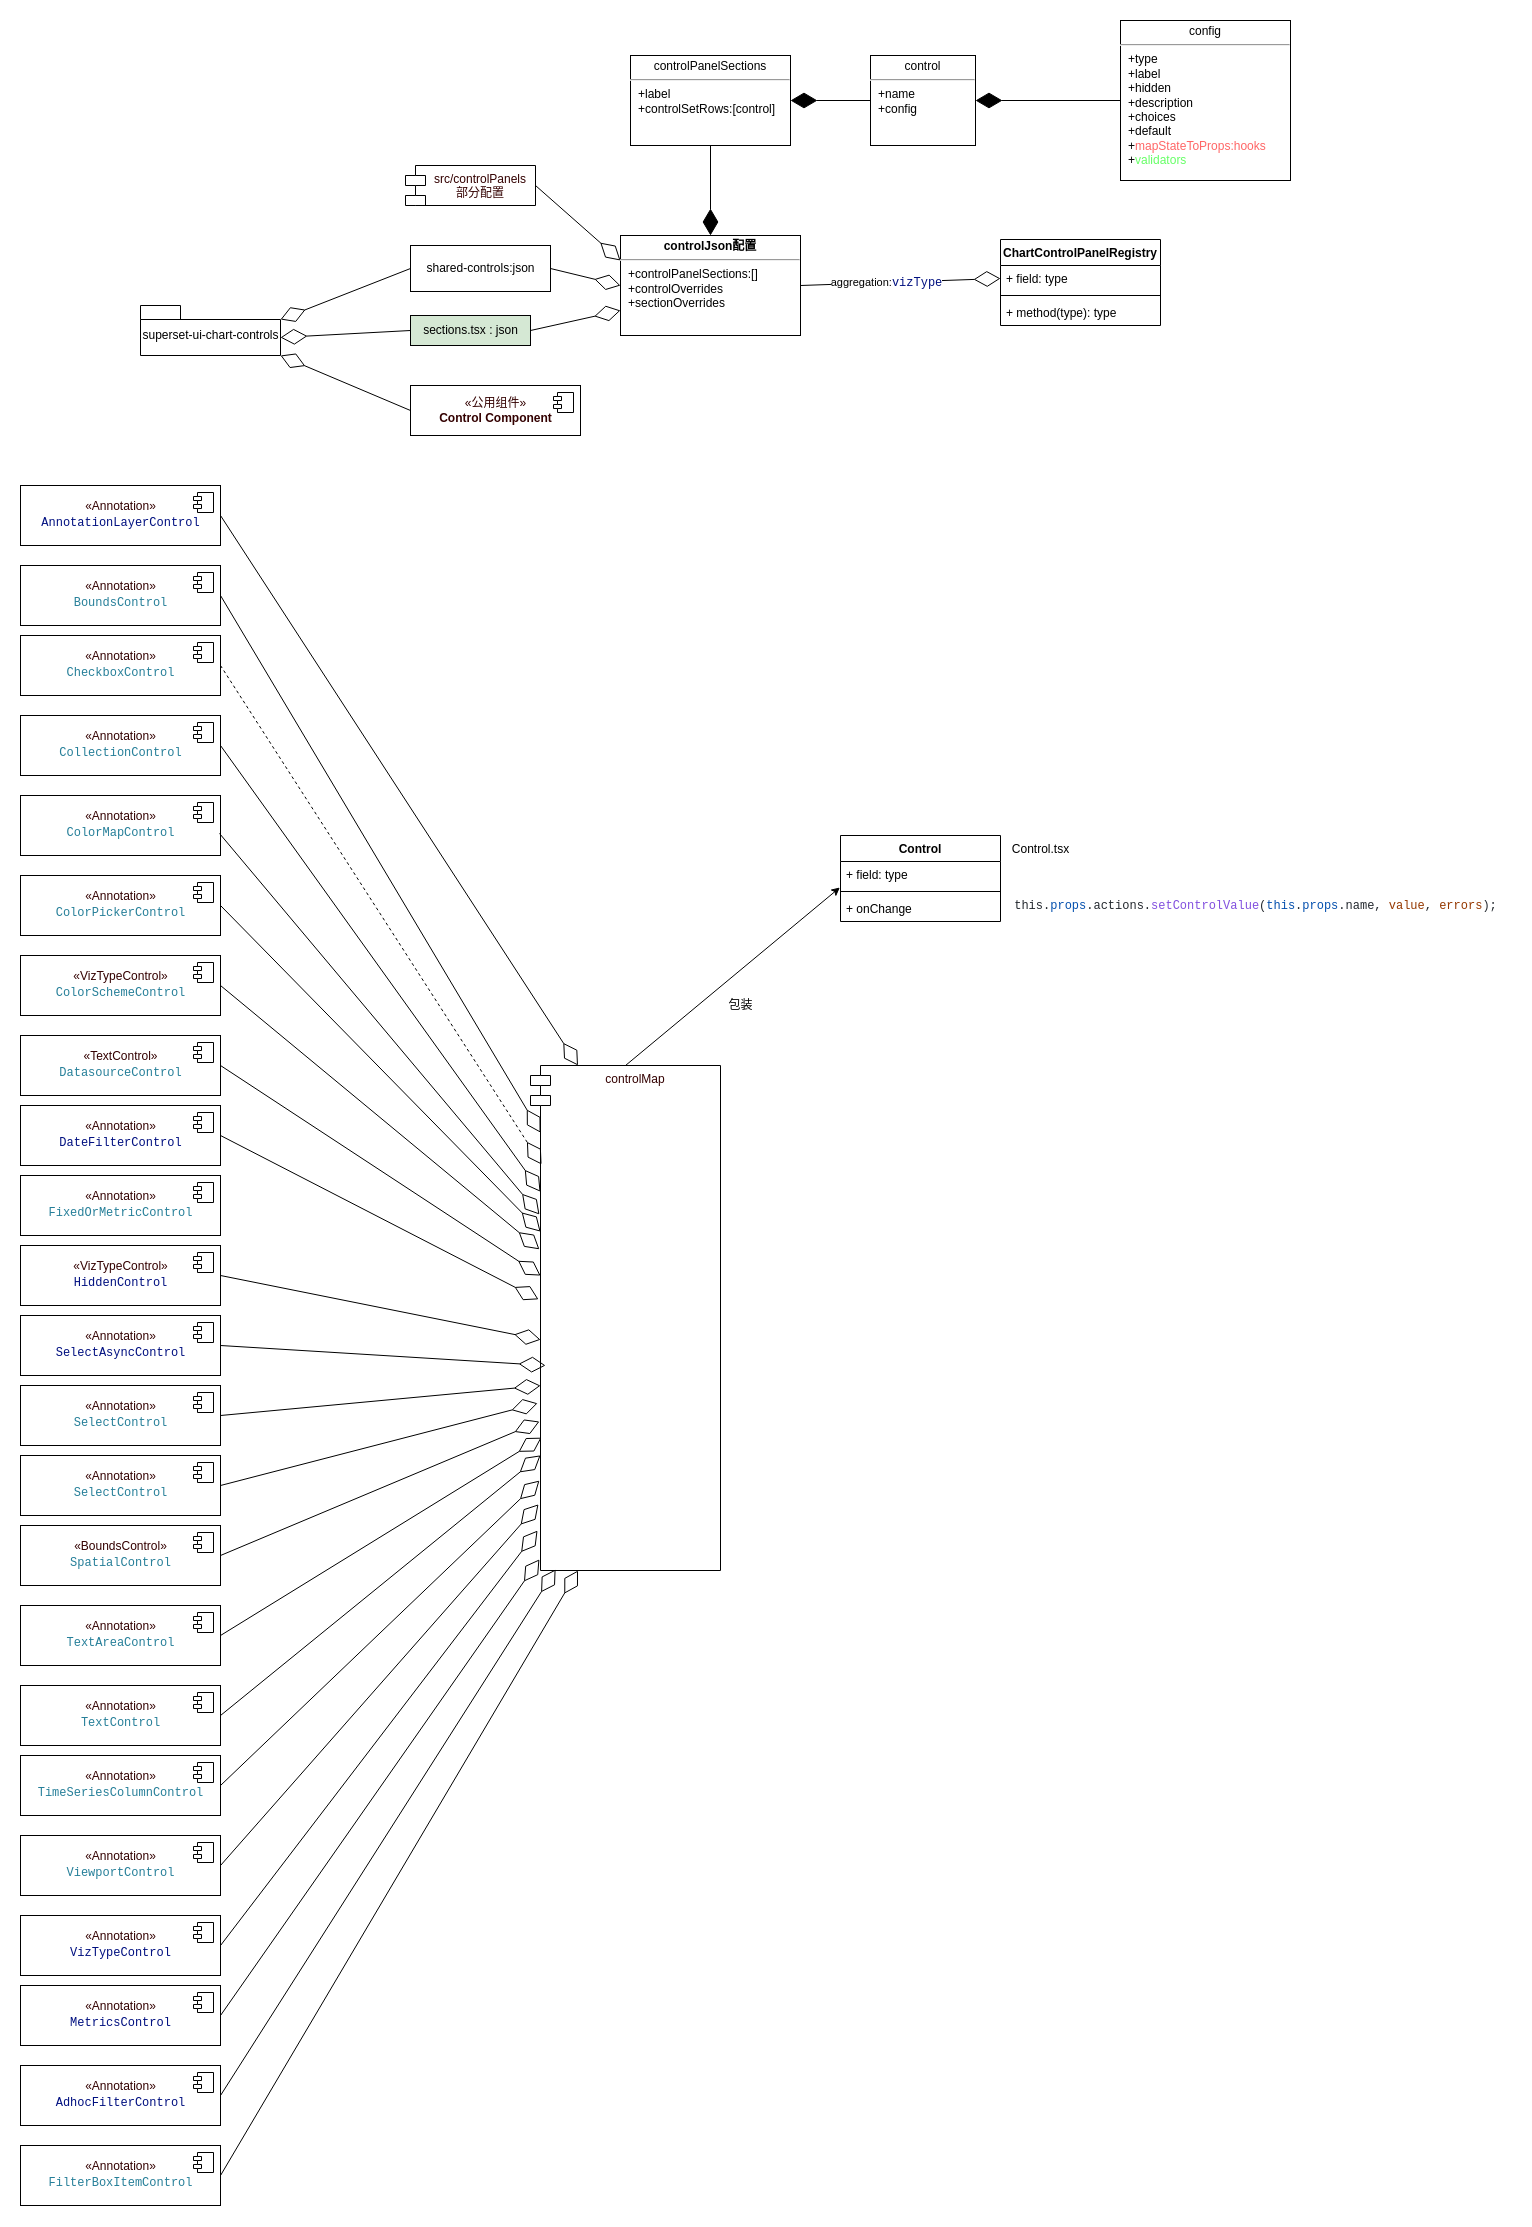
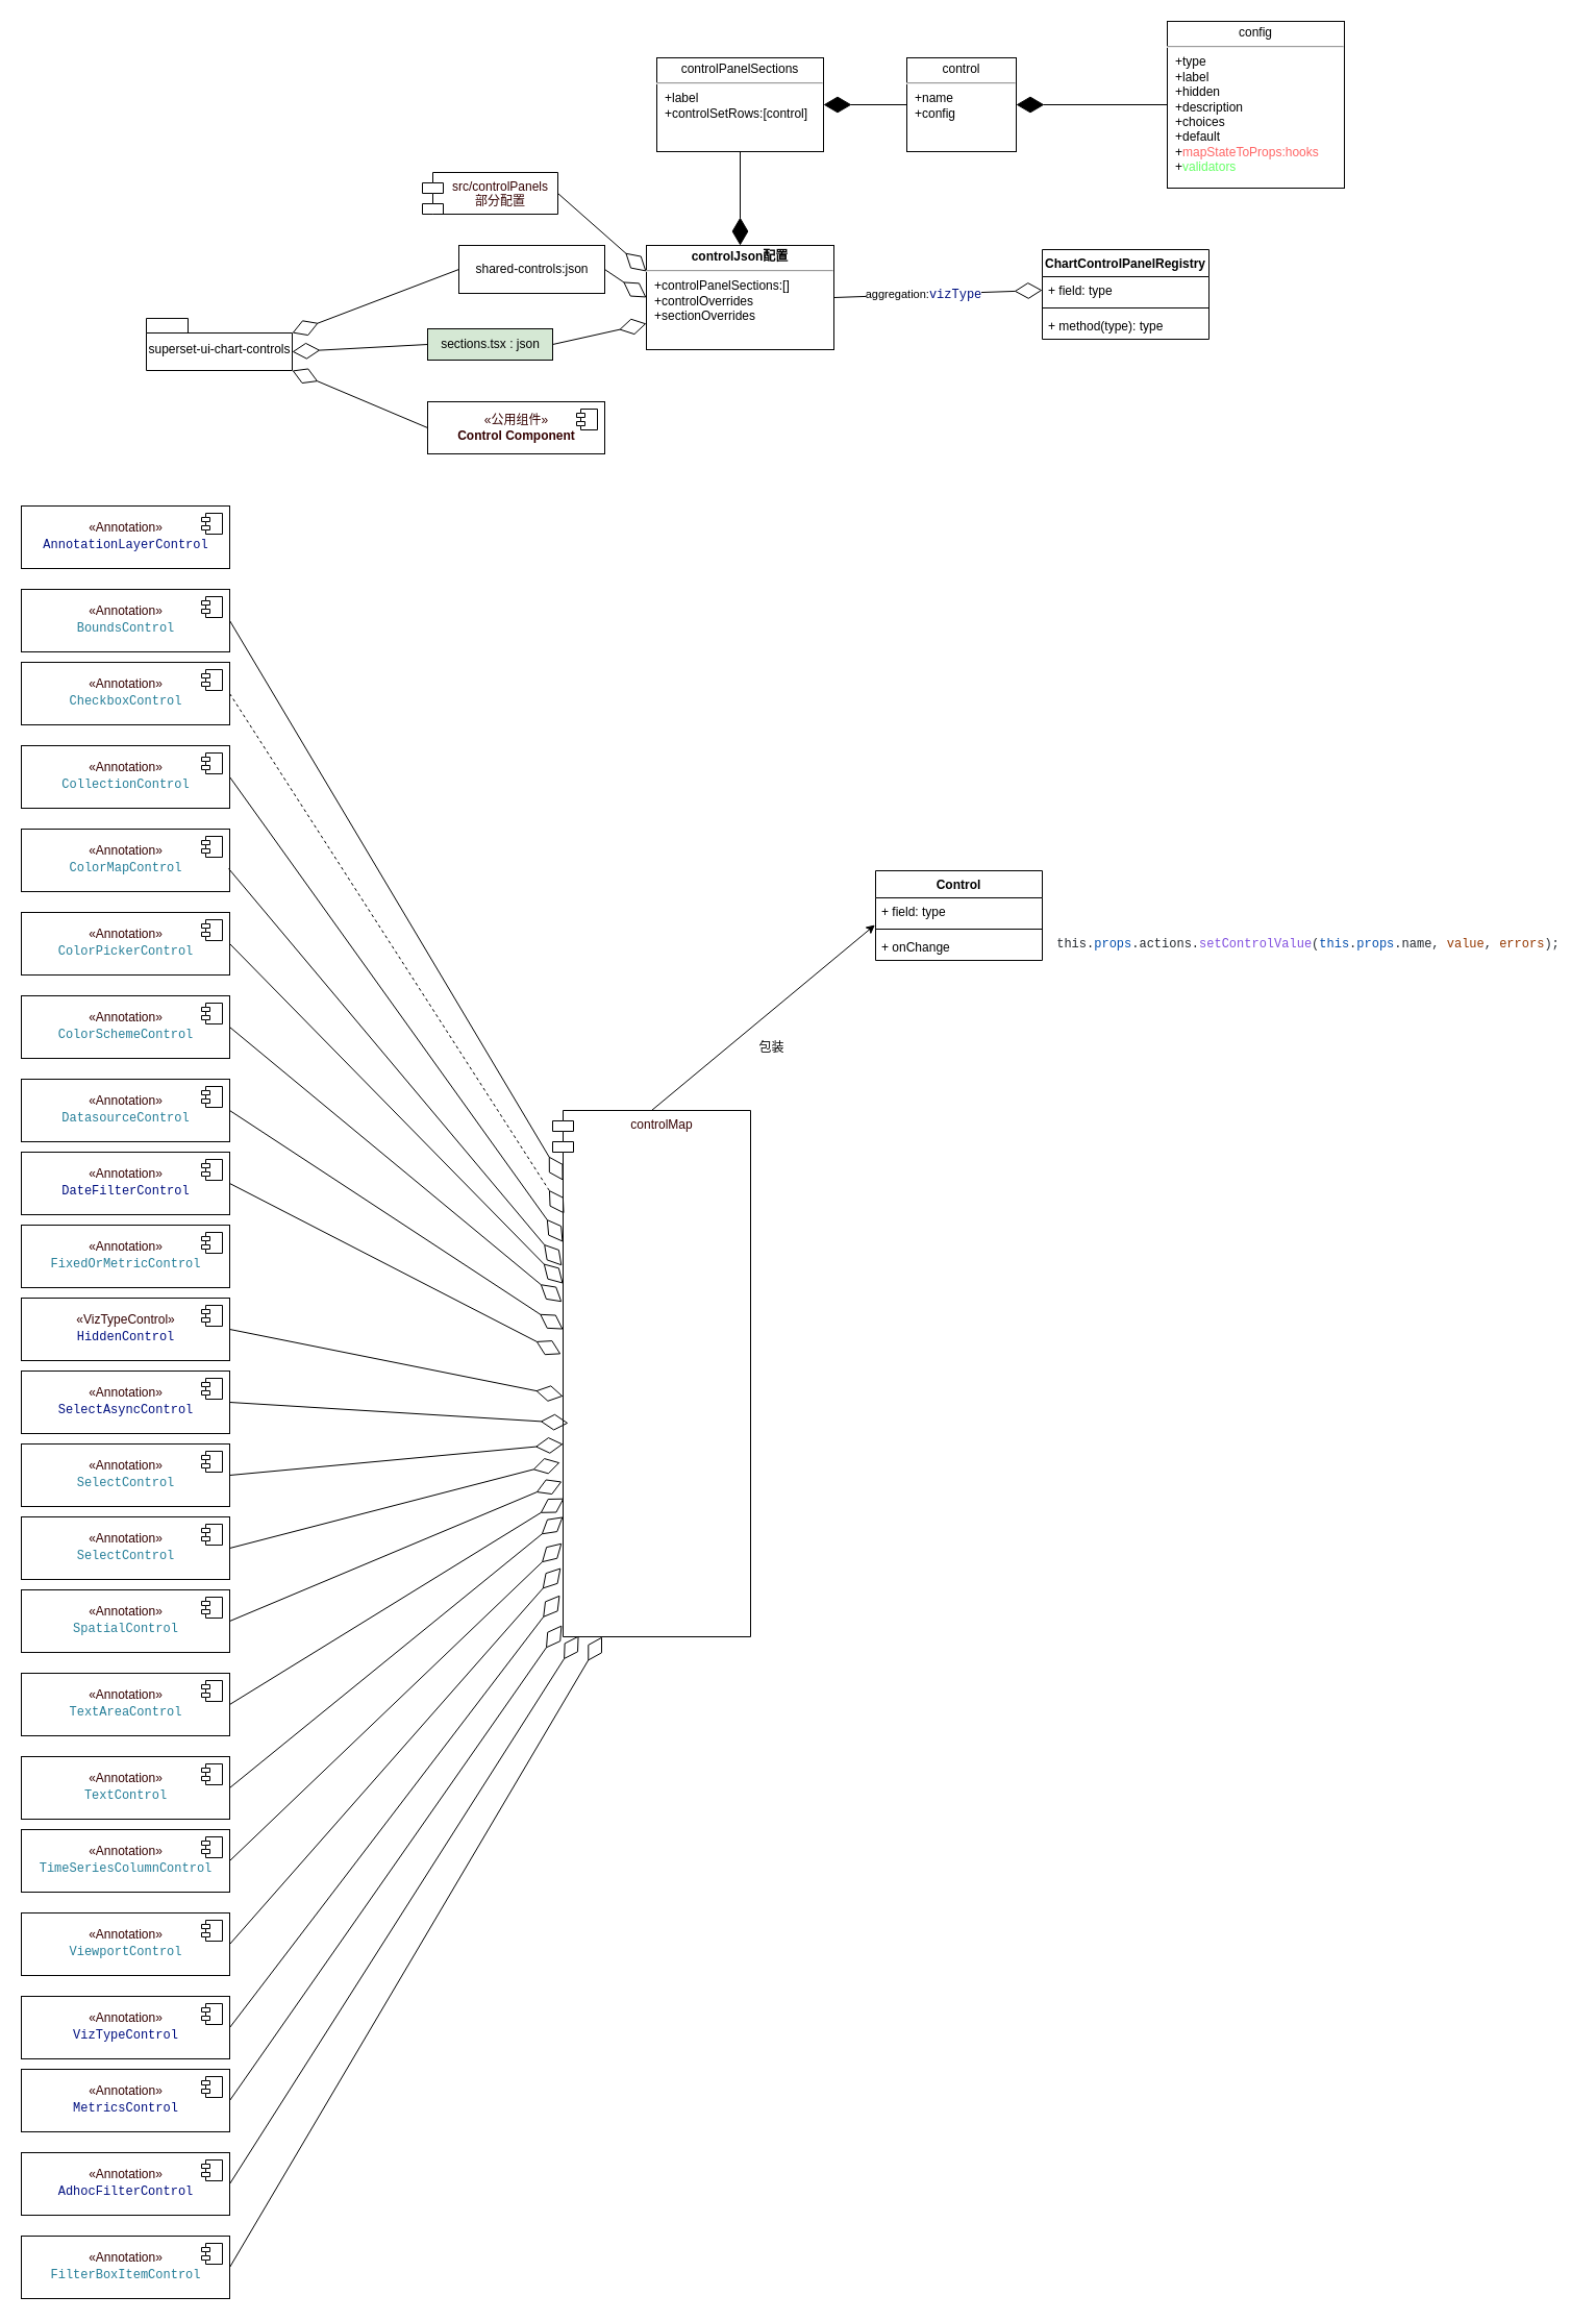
- <mxCell id="10" value="shared-controls:json" style="html=1;" parent="1" vertex="1"><mxGeometry x="410" y="245" width="140" height="46" as="geometry" /></mxCell>
+ <mxCell id="10" value="shared-controls:json" style="html=1;" parent="1" vertex="1"><mxGeometry x="440" y="235" width="140" height="46" as="geometry" /></mxCell>
- <mxCell id="74" value="" style="endArrow=diamondThin;endFill=0;endSize=24;html=1;rounded=0;fontColor=#330000;exitX=1;exitY=0.5;exitDx=0;exitDy=0;entryX=0.25;entryY=0;entryDx=0;entryDy=0;" parent="1" source="28" target="27" edge="1"><mxGeometry width="160" relative="1" as="geometry"><mxPoint x="240" y="1255" as="sourcePoint" /><mxPoint x="400" y="1255" as="targetPoint" /></mxGeometry></mxCell>
- <mxCell id="103" value="Control.tsx&lt;br&gt;" style="text;html=1;align=center;verticalAlign=middle;resizable=0;points=[];autosize=1;strokeColor=none;fillColor=none;" vertex="1" parent="1"><mxGeometry x="1000" y="834" width="80" height="30" as="geometry" /></mxCell>
- <mxCell id="48" value="&lt;font color=&quot;#330000&quot;&gt;«VizTypeControl»&lt;br&gt;&lt;/font&gt;&lt;div style=&quot;color: rgb(0 , 0 , 0) ; background-color: rgb(255 , 255 , 255) ; font-family: &amp;#34;menlo&amp;#34; , &amp;#34;monaco&amp;#34; , &amp;#34;courier new&amp;#34; , monospace ; line-height: 18px&quot;&gt;&lt;div style=&quot;font-family: &amp;#34;menlo&amp;#34; , &amp;#34;monaco&amp;#34; , &amp;#34;courier new&amp;#34; , monospace ; line-height: 18px&quot;&gt;&lt;span style=&quot;color: #267f99&quot;&gt;ColorSchemeControl&lt;/span&gt;&lt;/div&gt;&lt;/div&gt;" style="html=1;dropTarget=0;fontColor=#66FF66;" parent="1" vertex="1"><mxGeometry x="20" y="955" width="200" height="60" as="geometry" /></mxCell>
+ <mxCell id="48" value="&lt;font color=&quot;#330000&quot;&gt;«Annotation»&lt;br&gt;&lt;/font&gt;&lt;div style=&quot;color: rgb(0 , 0 , 0) ; background-color: rgb(255 , 255 , 255) ; font-family: &amp;#34;menlo&amp;#34; , &amp;#34;monaco&amp;#34; , &amp;#34;courier new&amp;#34; , monospace ; line-height: 18px&quot;&gt;&lt;div style=&quot;font-family: &amp;#34;menlo&amp;#34; , &amp;#34;monaco&amp;#34; , &amp;#34;courier new&amp;#34; , monospace ; line-height: 18px&quot;&gt;&lt;span style=&quot;color: #267f99&quot;&gt;ColorSchemeControl&lt;/span&gt;&lt;/div&gt;&lt;/div&gt;" style="html=1;dropTarget=0;fontColor=#66FF66;" parent="1" vertex="1"><mxGeometry x="20" y="955" width="200" height="60" as="geometry" /></mxCell>
- <mxCell id="46" value="&lt;font color=&quot;#330000&quot;&gt;«TextControl»&lt;br&gt;&lt;/font&gt;&lt;div style=&quot;color: rgb(0 , 0 , 0) ; background-color: rgb(255 , 255 , 255) ; font-family: &amp;#34;menlo&amp;#34; , &amp;#34;monaco&amp;#34; , &amp;#34;courier new&amp;#34; , monospace ; line-height: 18px&quot;&gt;&lt;div style=&quot;font-family: &amp;#34;menlo&amp;#34; , &amp;#34;monaco&amp;#34; , &amp;#34;courier new&amp;#34; , monospace ; line-height: 18px&quot;&gt;&lt;span style=&quot;color: #267f99&quot;&gt;DatasourceControl&lt;/span&gt;&lt;/div&gt;&lt;/div&gt;" style="html=1;dropTarget=0;fontColor=#66FF66;" parent="1" vertex="1"><mxGeometry x="20" y="1035" width="200" height="60" as="geometry" /></mxCell>
+ <mxCell id="46" value="&lt;font color=&quot;#330000&quot;&gt;«Annotation»&lt;br&gt;&lt;/font&gt;&lt;div style=&quot;color: rgb(0 , 0 , 0) ; background-color: rgb(255 , 255 , 255) ; font-family: &amp;#34;menlo&amp;#34; , &amp;#34;monaco&amp;#34; , &amp;#34;courier new&amp;#34; , monospace ; line-height: 18px&quot;&gt;&lt;div style=&quot;font-family: &amp;#34;menlo&amp;#34; , &amp;#34;monaco&amp;#34; , &amp;#34;courier new&amp;#34; , monospace ; line-height: 18px&quot;&gt;&lt;span style=&quot;color: #267f99&quot;&gt;DatasourceControl&lt;/span&gt;&lt;/div&gt;&lt;/div&gt;" style="html=1;dropTarget=0;fontColor=#66FF66;" parent="1" vertex="1"><mxGeometry x="20" y="1035" width="200" height="60" as="geometry" /></mxCell>
- <mxCell id="30" value="&lt;font color=&quot;#330000&quot;&gt;«BoundsControl»&lt;br&gt;&lt;/font&gt;&lt;div style=&quot;color: rgb(0 , 0 , 0) ; background-color: rgb(255 , 255 , 255) ; font-family: &amp;#34;menlo&amp;#34; , &amp;#34;monaco&amp;#34; , &amp;#34;courier new&amp;#34; , monospace ; line-height: 18px&quot;&gt;&lt;div style=&quot;font-family: &amp;#34;menlo&amp;#34; , &amp;#34;monaco&amp;#34; , &amp;#34;courier new&amp;#34; , monospace ; line-height: 18px&quot;&gt;&lt;span style=&quot;color: #267f99&quot;&gt;SpatialControl&lt;/span&gt;&lt;/div&gt;&lt;/div&gt;" style="html=1;dropTarget=0;fontColor=#66FF66;" parent="1" vertex="1"><mxGeometry x="20" y="1525" width="200" height="60" as="geometry" /></mxCell>
+ <mxCell id="30" value="&lt;font color=&quot;#330000&quot;&gt;«Annotation»&lt;br&gt;&lt;/font&gt;&lt;div style=&quot;color: rgb(0 , 0 , 0) ; background-color: rgb(255 , 255 , 255) ; font-family: &amp;#34;menlo&amp;#34; , &amp;#34;monaco&amp;#34; , &amp;#34;courier new&amp;#34; , monospace ; line-height: 18px&quot;&gt;&lt;div style=&quot;font-family: &amp;#34;menlo&amp;#34; , &amp;#34;monaco&amp;#34; , &amp;#34;courier new&amp;#34; , monospace ; line-height: 18px&quot;&gt;&lt;span style=&quot;color: #267f99&quot;&gt;SpatialControl&lt;/span&gt;&lt;/div&gt;&lt;/div&gt;" style="html=1;dropTarget=0;fontColor=#66FF66;" parent="1" vertex="1"><mxGeometry x="20" y="1525" width="200" height="60" as="geometry" /></mxCell>
